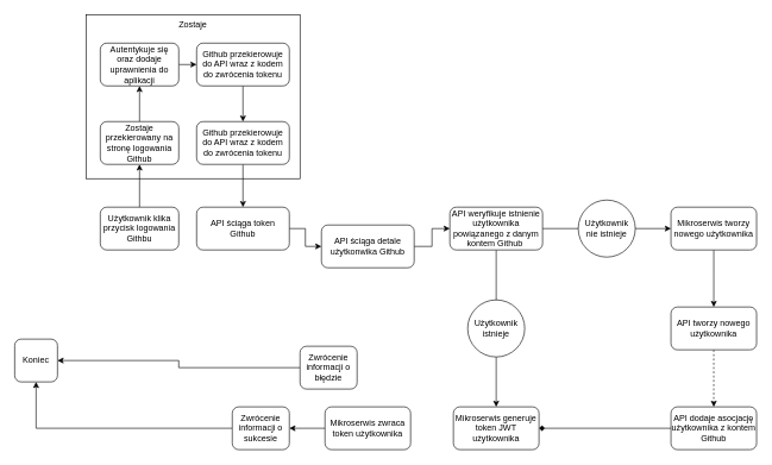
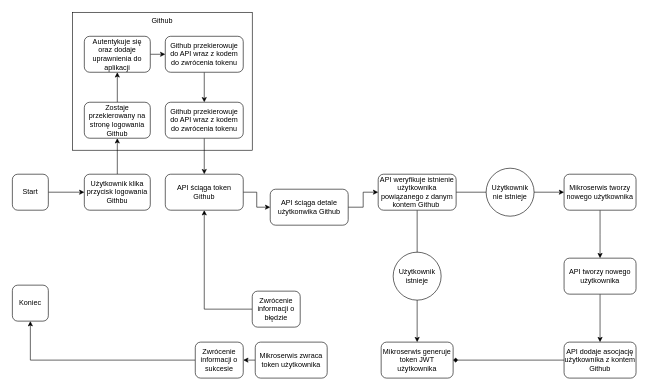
- <mxCell id="38" value="Zostaje" style="text;html=1;strokeColor=none;fillColor=none;align=center;verticalAlign=middle;whiteSpace=wrap;rounded=0;" vertex="1" parent="1"><mxGeometry x="240" y="20" width="60" height="30" as="geometry" /></mxCell>
+ <mxCell id="38" value="Github" style="text;html=1;strokeColor=none;fillColor=none;align=center;verticalAlign=middle;whiteSpace=wrap;rounded=0;" vertex="1" parent="1"><mxGeometry x="240" y="20" width="60" height="30" as="geometry" /></mxCell>
+ <mxCell id="4" value="Start" style="rounded=1;whiteSpace=wrap;html=1;" parent="1" vertex="1"><mxGeometry x="20" y="290" width="60" height="60" as="geometry" /></mxCell>
+ <mxCell id="3" style="edgeStyle=orthogonalEdgeStyle;rounded=0;orthogonalLoop=1;jettySize=auto;html=1;exitX=1;exitY=0.5;exitDx=0;exitDy=0;entryX=0;entryY=0.5;entryDx=0;entryDy=0;" parent="1" source="4" target="6" edge="1"><mxGeometry relative="1" as="geometry" /></mxCell>
- <mxCell id="7" style="edgeStyle=orthogonalEdgeStyle;rounded=0;orthogonalLoop=1;jettySize=auto;html=1;exitX=0;exitY=0.5;exitDx=0;exitDy=0;entryX=1;entryY=0.5;entryDx=0;entryDy=0;" parent="1" source="8" target="9" edge="1"><mxGeometry relative="1" as="geometry" /></mxCell>
+ <mxCell id="7" style="edgeStyle=orthogonalEdgeStyle;rounded=0;orthogonalLoop=1;jettySize=auto;html=1;exitX=0;exitY=0.5;exitDx=0;exitDy=0;" parent="1" source="8" target="23" edge="1"><mxGeometry relative="1" as="geometry" /></mxCell>
- <mxCell id="34" style="edgeStyle=orthogonalEdgeStyle;rounded=0;orthogonalLoop=1;jettySize=auto;html=1;exitX=0.5;exitY=1;exitDx=0;exitDy=0;entryX=0.5;entryY=0;entryDx=0;entryDy=0;dashed=1;" edge="1" parent="1" source="35" target="37"><mxGeometry relative="1" as="geometry" /></mxCell>
+ <mxCell id="34" style="edgeStyle=orthogonalEdgeStyle;rounded=0;orthogonalLoop=1;jettySize=auto;html=1;exitX=0.5;exitY=1;exitDx=0;exitDy=0;entryX=0.5;entryY=0;entryDx=0;entryDy=0;" edge="1" parent="1" source="35" target="37"><mxGeometry relative="1" as="geometry" /></mxCell>
- <mxCell id="11" value="Mikroserwis zwraca token użytkownika" style="rounded=1;whiteSpace=wrap;html=1;" parent="1" vertex="1"><mxGeometry x="455" y="570" width="120" height="60" as="geometry" /></mxCell>
+ <mxCell id="11" value="Mikroserwis zwraca token użytkownika" style="rounded=1;whiteSpace=wrap;html=1;" parent="1" vertex="1"><mxGeometry x="425" y="570" width="120" height="60" as="geometry" /></mxCell>
